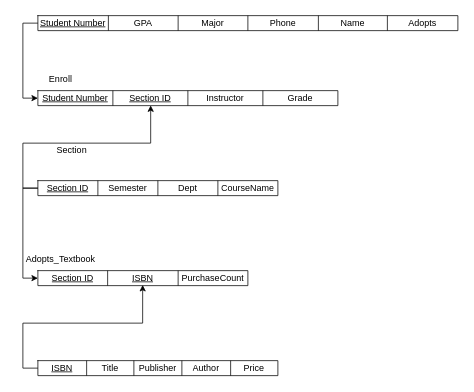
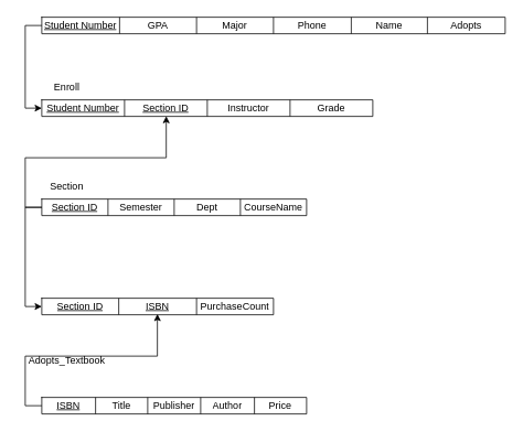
- <mxCell id="16" value="Section" style="text;html=1;align=center;verticalAlign=middle;resizable=0;points=[];autosize=1;strokeColor=none;fillColor=none;" vertex="1" parent="1"><mxGeometry x="65" y="185" width="60" height="30" as="geometry" /></mxCell>
+ <mxCell id="16" value="Section" style="text;html=1;align=center;verticalAlign=middle;resizable=0;points=[];autosize=1;strokeColor=none;fillColor=none;" vertex="1" parent="1"><mxGeometry x="50" y="210" width="60" height="30" as="geometry" /></mxCell>
- <mxCell id="36" value="Adopts_Textbook" style="text;html=1;align=center;verticalAlign=middle;resizable=0;points=[];autosize=1;strokeColor=none;fillColor=none;" vertex="1" parent="1"><mxGeometry x="20" y="330" width="120" height="30" as="geometry" /></mxCell>
+ <mxCell id="36" value="Adopts_Textbook" style="text;html=1;align=center;verticalAlign=middle;resizable=0;points=[];autosize=1;strokeColor=none;fillColor=none;" vertex="1" parent="1"><mxGeometry x="20" y="420" width="120" height="30" as="geometry" /></mxCell>
